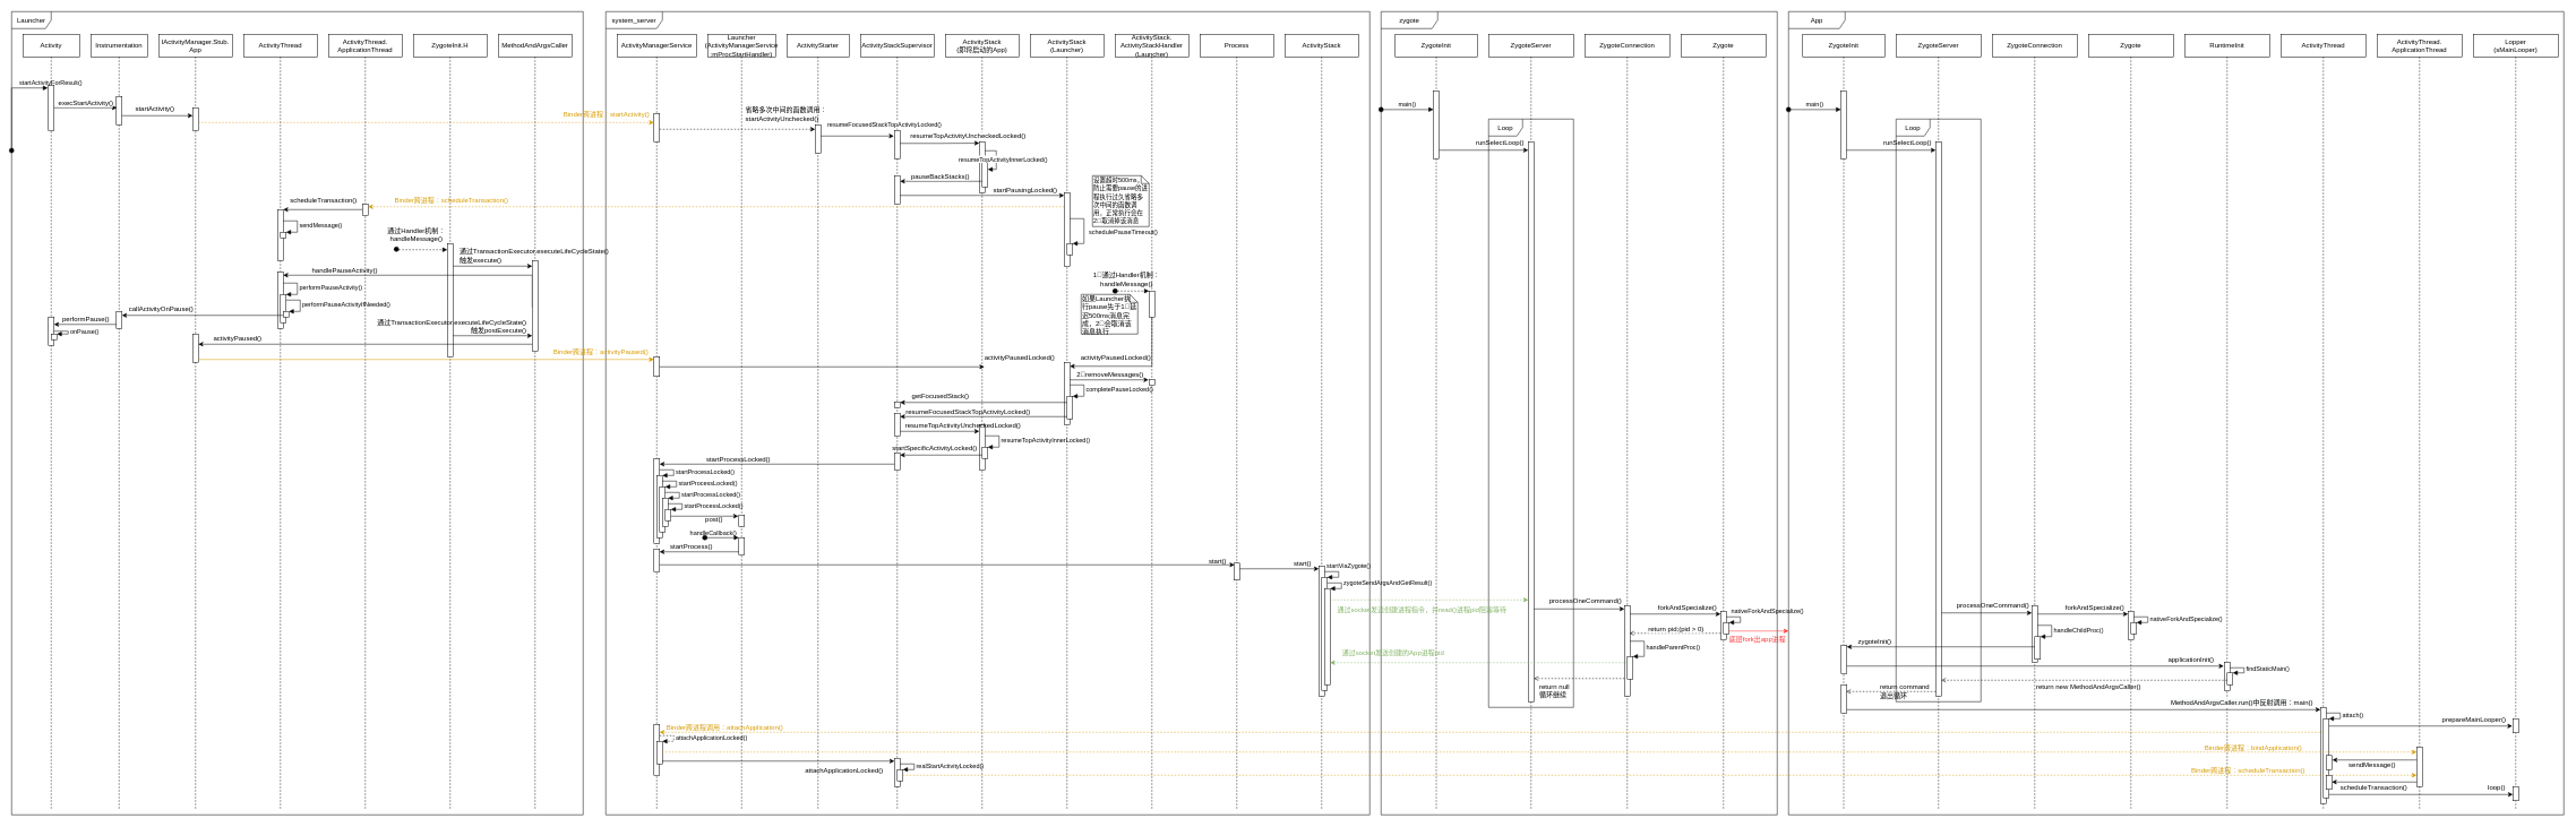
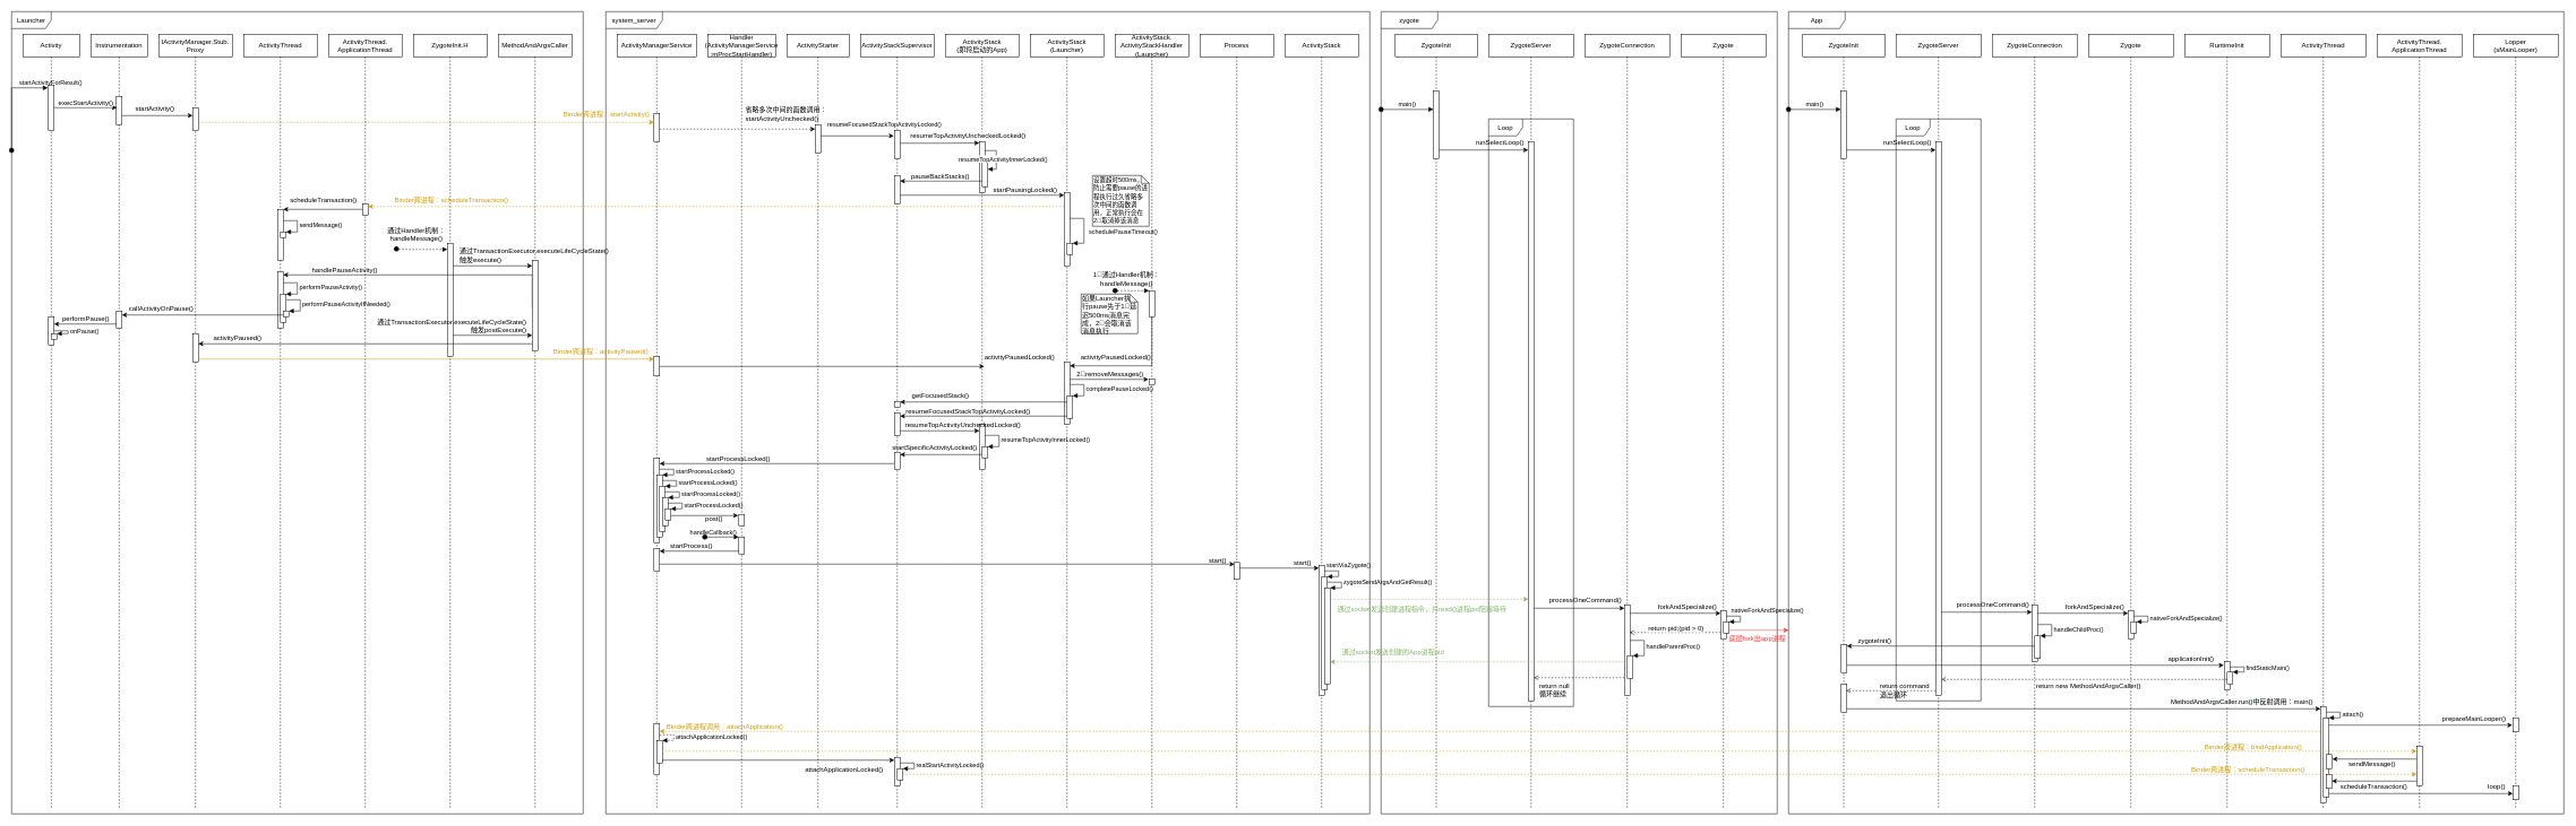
- <mxCell id="32" value="IActivityManager.Stub.&lt;br&gt;App" style="shape=umlLifeline;perimeter=lifelinePerimeter;whiteSpace=wrap;container=1;collapsible=0;recursiveResize=0;outlineConnect=0;horizontal=1;labelPosition=center;verticalLabelPosition=middle;align=center;verticalAlign=middle;labelBackgroundColor=none;html=1;" parent="1" vertex="1"><mxGeometry x="280" y="60" width="130" height="1370" as="geometry" /></mxCell>
+ <mxCell id="32" value="IActivityManager.Stub.&lt;br&gt;Proxy" style="shape=umlLifeline;perimeter=lifelinePerimeter;whiteSpace=wrap;container=1;collapsible=0;recursiveResize=0;outlineConnect=0;horizontal=1;labelPosition=center;verticalLabelPosition=middle;align=center;verticalAlign=middle;labelBackgroundColor=none;html=1;" parent="1" vertex="1"><mxGeometry x="280" y="60" width="130" height="1370" as="geometry" /></mxCell>
- <mxCell id="129" value="Launcher&lt;br&gt;(ActivityManagerService&lt;br&gt;:mProcStartHandler)" style="shape=umlLifeline;perimeter=lifelinePerimeter;whiteSpace=wrap;html=1;container=1;collapsible=0;recursiveResize=0;outlineConnect=0;" vertex="1" parent="1"><mxGeometry x="1250" y="60" width="120" height="1370" as="geometry" /></mxCell>
+ <mxCell id="129" value="Handler&lt;br&gt;(ActivityManagerService&lt;br&gt;:mProcStartHandler)" style="shape=umlLifeline;perimeter=lifelinePerimeter;whiteSpace=wrap;html=1;container=1;collapsible=0;recursiveResize=0;outlineConnect=0;" vertex="1" parent="1"><mxGeometry x="1250" y="60" width="120" height="1370" as="geometry" /></mxCell>
